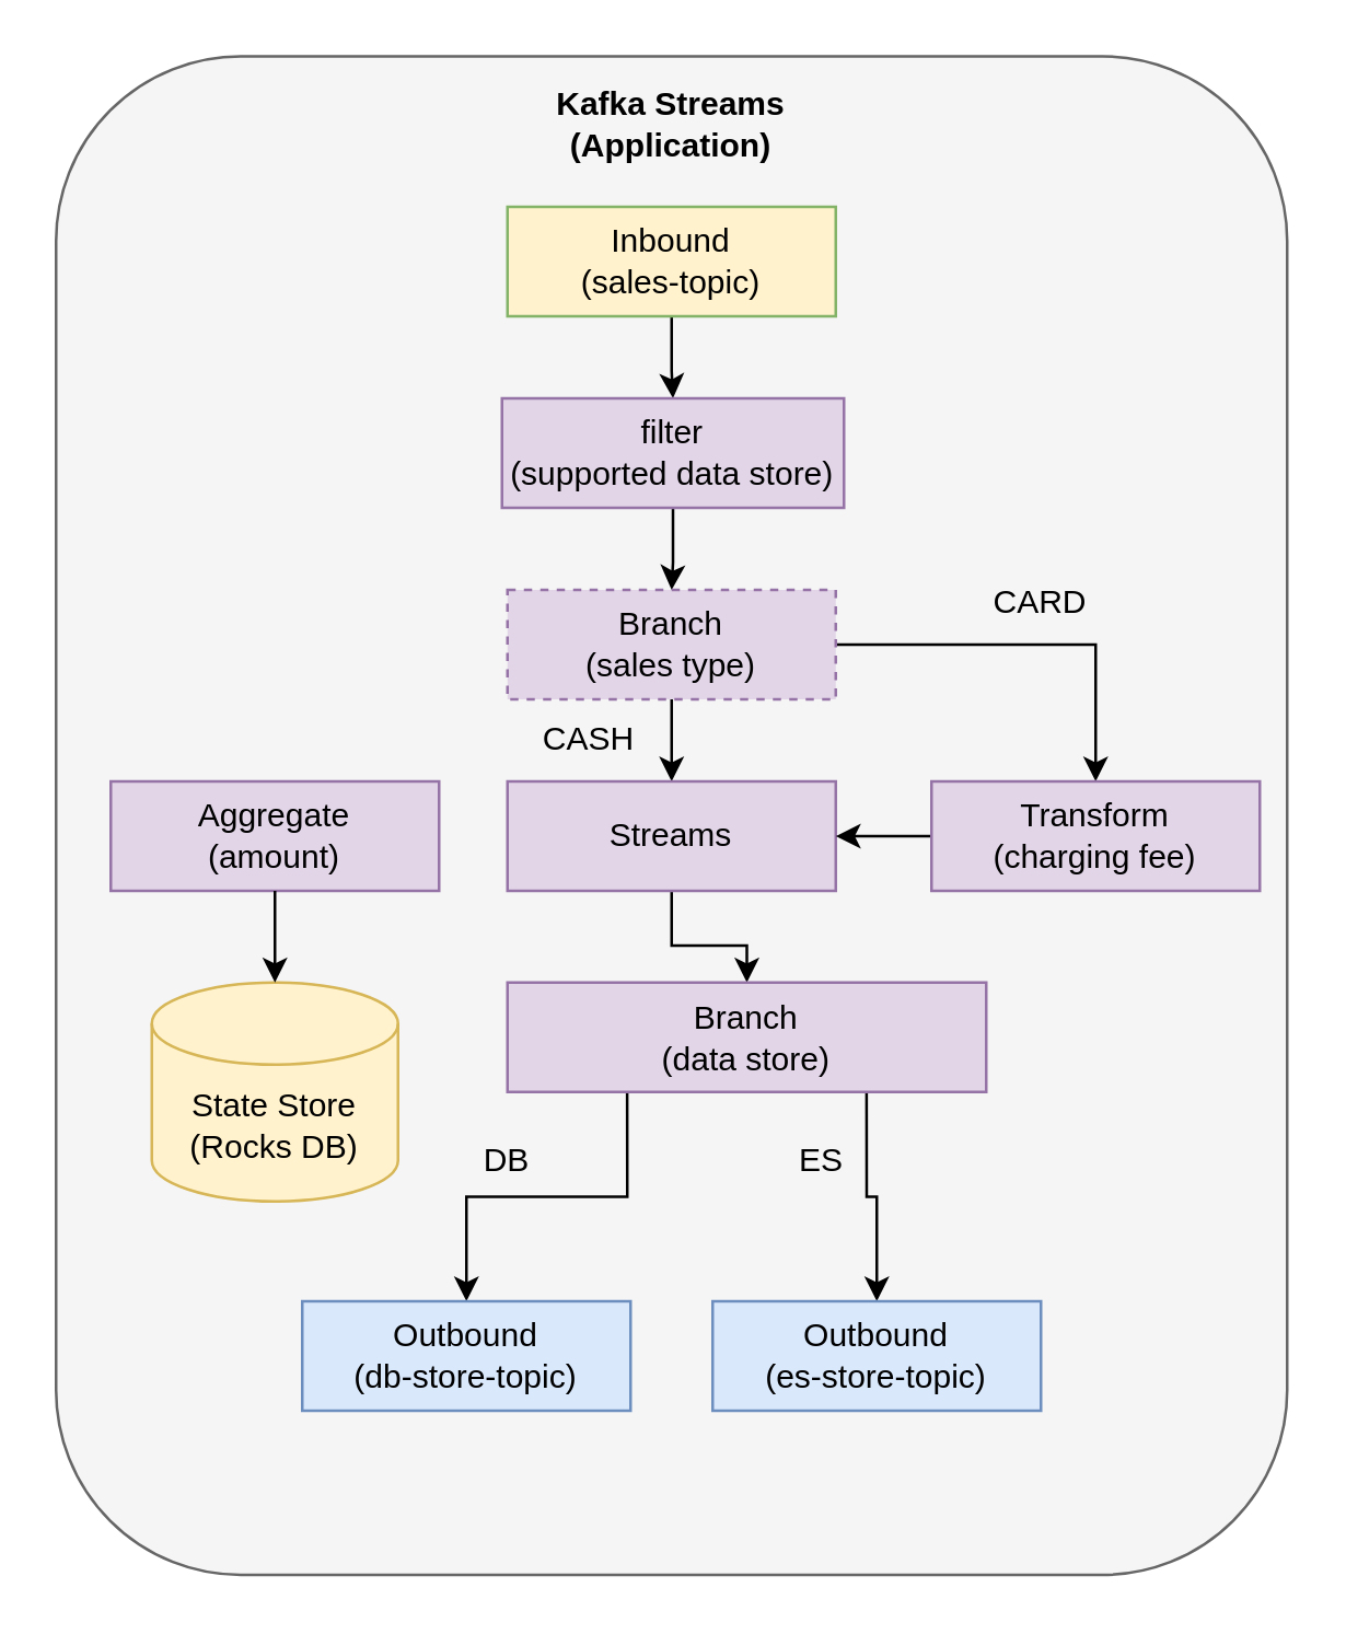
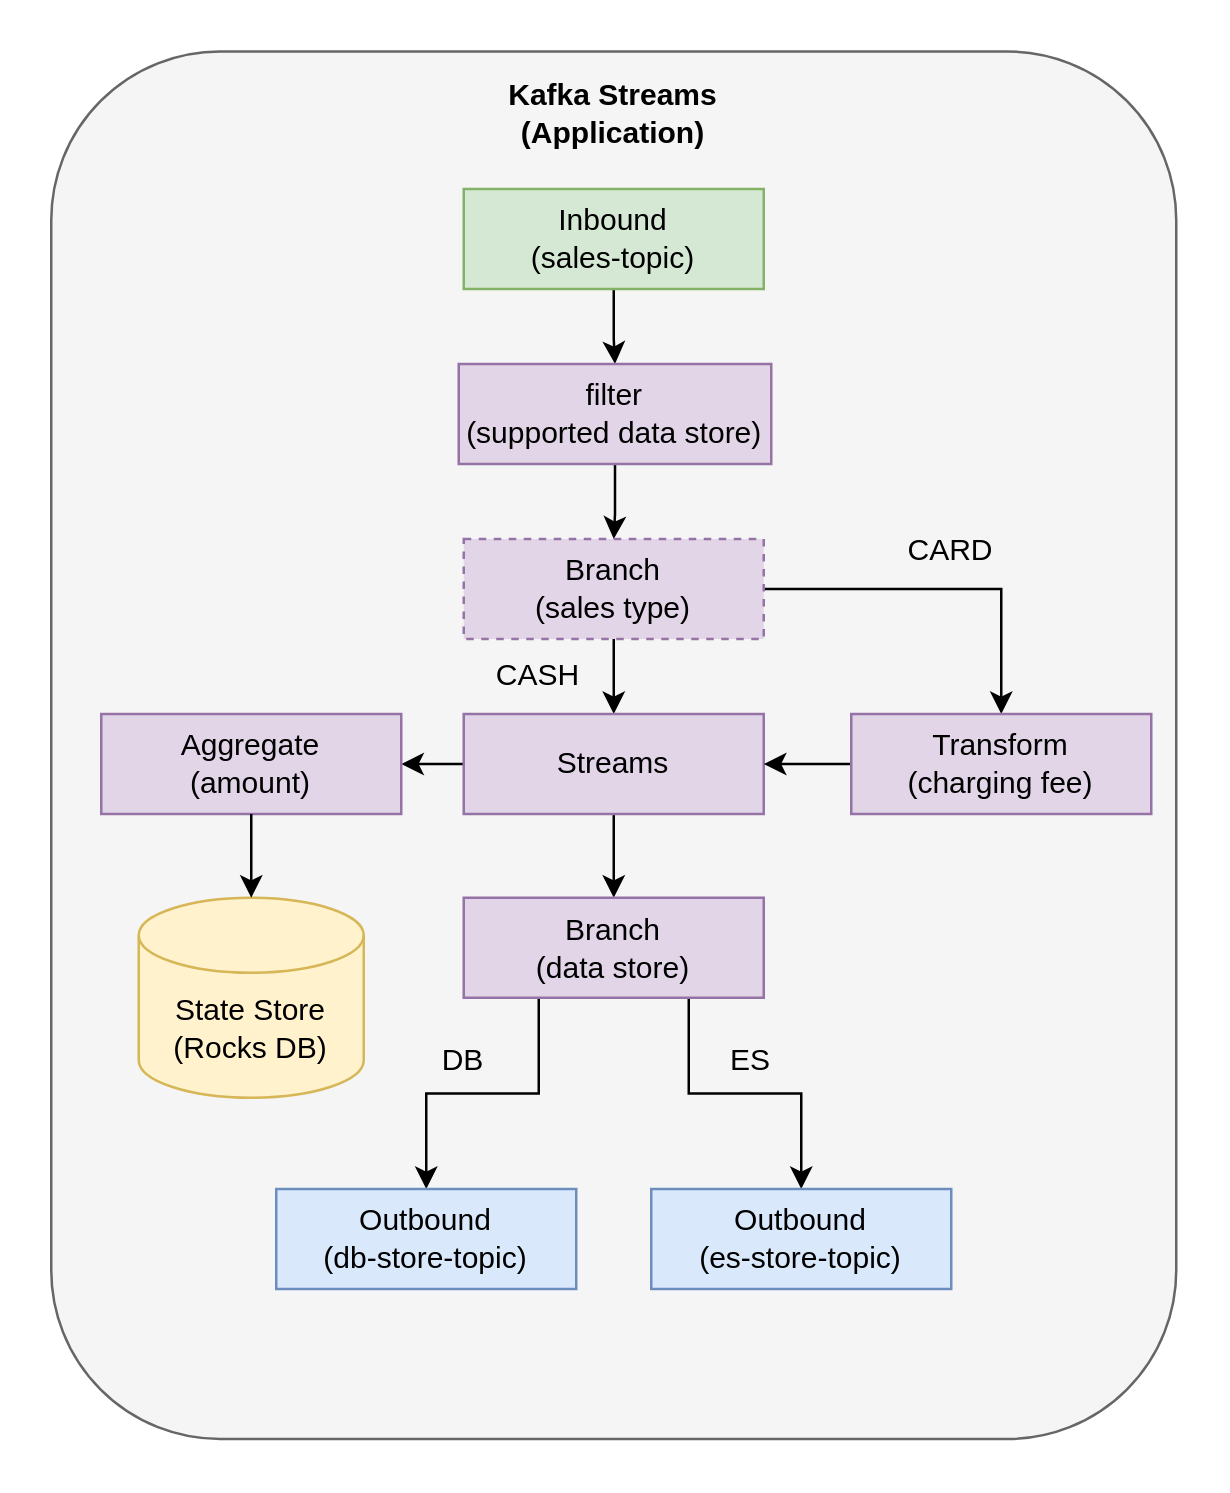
- <mxCell id="4" value="Inbound&lt;div&gt;(sales-topic)&lt;/div&gt;" style="rounded=0;whiteSpace=wrap;html=1;fillColor=#fff2cc;strokeColor=#82b366;" parent="1" vertex="1"><mxGeometry x="185" y="75" width="120" height="40" as="geometry" /></mxCell>
+ <mxCell id="4" value="Inbound&lt;div&gt;(sales-topic)&lt;/div&gt;" style="rounded=0;whiteSpace=wrap;html=1;fillColor=#d5e8d4;strokeColor=#82b366;" parent="1" vertex="1"><mxGeometry x="185" y="75" width="120" height="40" as="geometry" /></mxCell>
+ <mxCell id="11" style="edgeStyle=orthogonalEdgeStyle;rounded=0;orthogonalLoop=1;jettySize=auto;html=1;entryX=1;entryY=0.5;entryDx=0;entryDy=0;" parent="1" source="13" target="19" edge="1"><mxGeometry relative="1" as="geometry" /></mxCell>
- <mxCell id="18" value="Branch&lt;div&gt;(data store)&lt;/div&gt;" style="rounded=0;whiteSpace=wrap;html=1;fillColor=#e1d5e7;strokeColor=#9673a6;" parent="1" vertex="1"><mxGeometry x="185" y="358.5" width="175" height="40" as="geometry" /></mxCell>
+ <mxCell id="18" value="Branch&lt;div&gt;(data store)&lt;/div&gt;" style="rounded=0;whiteSpace=wrap;html=1;fillColor=#e1d5e7;strokeColor=#9673a6;" parent="1" vertex="1"><mxGeometry x="185" y="358.5" width="120" height="40" as="geometry" /></mxCell>
